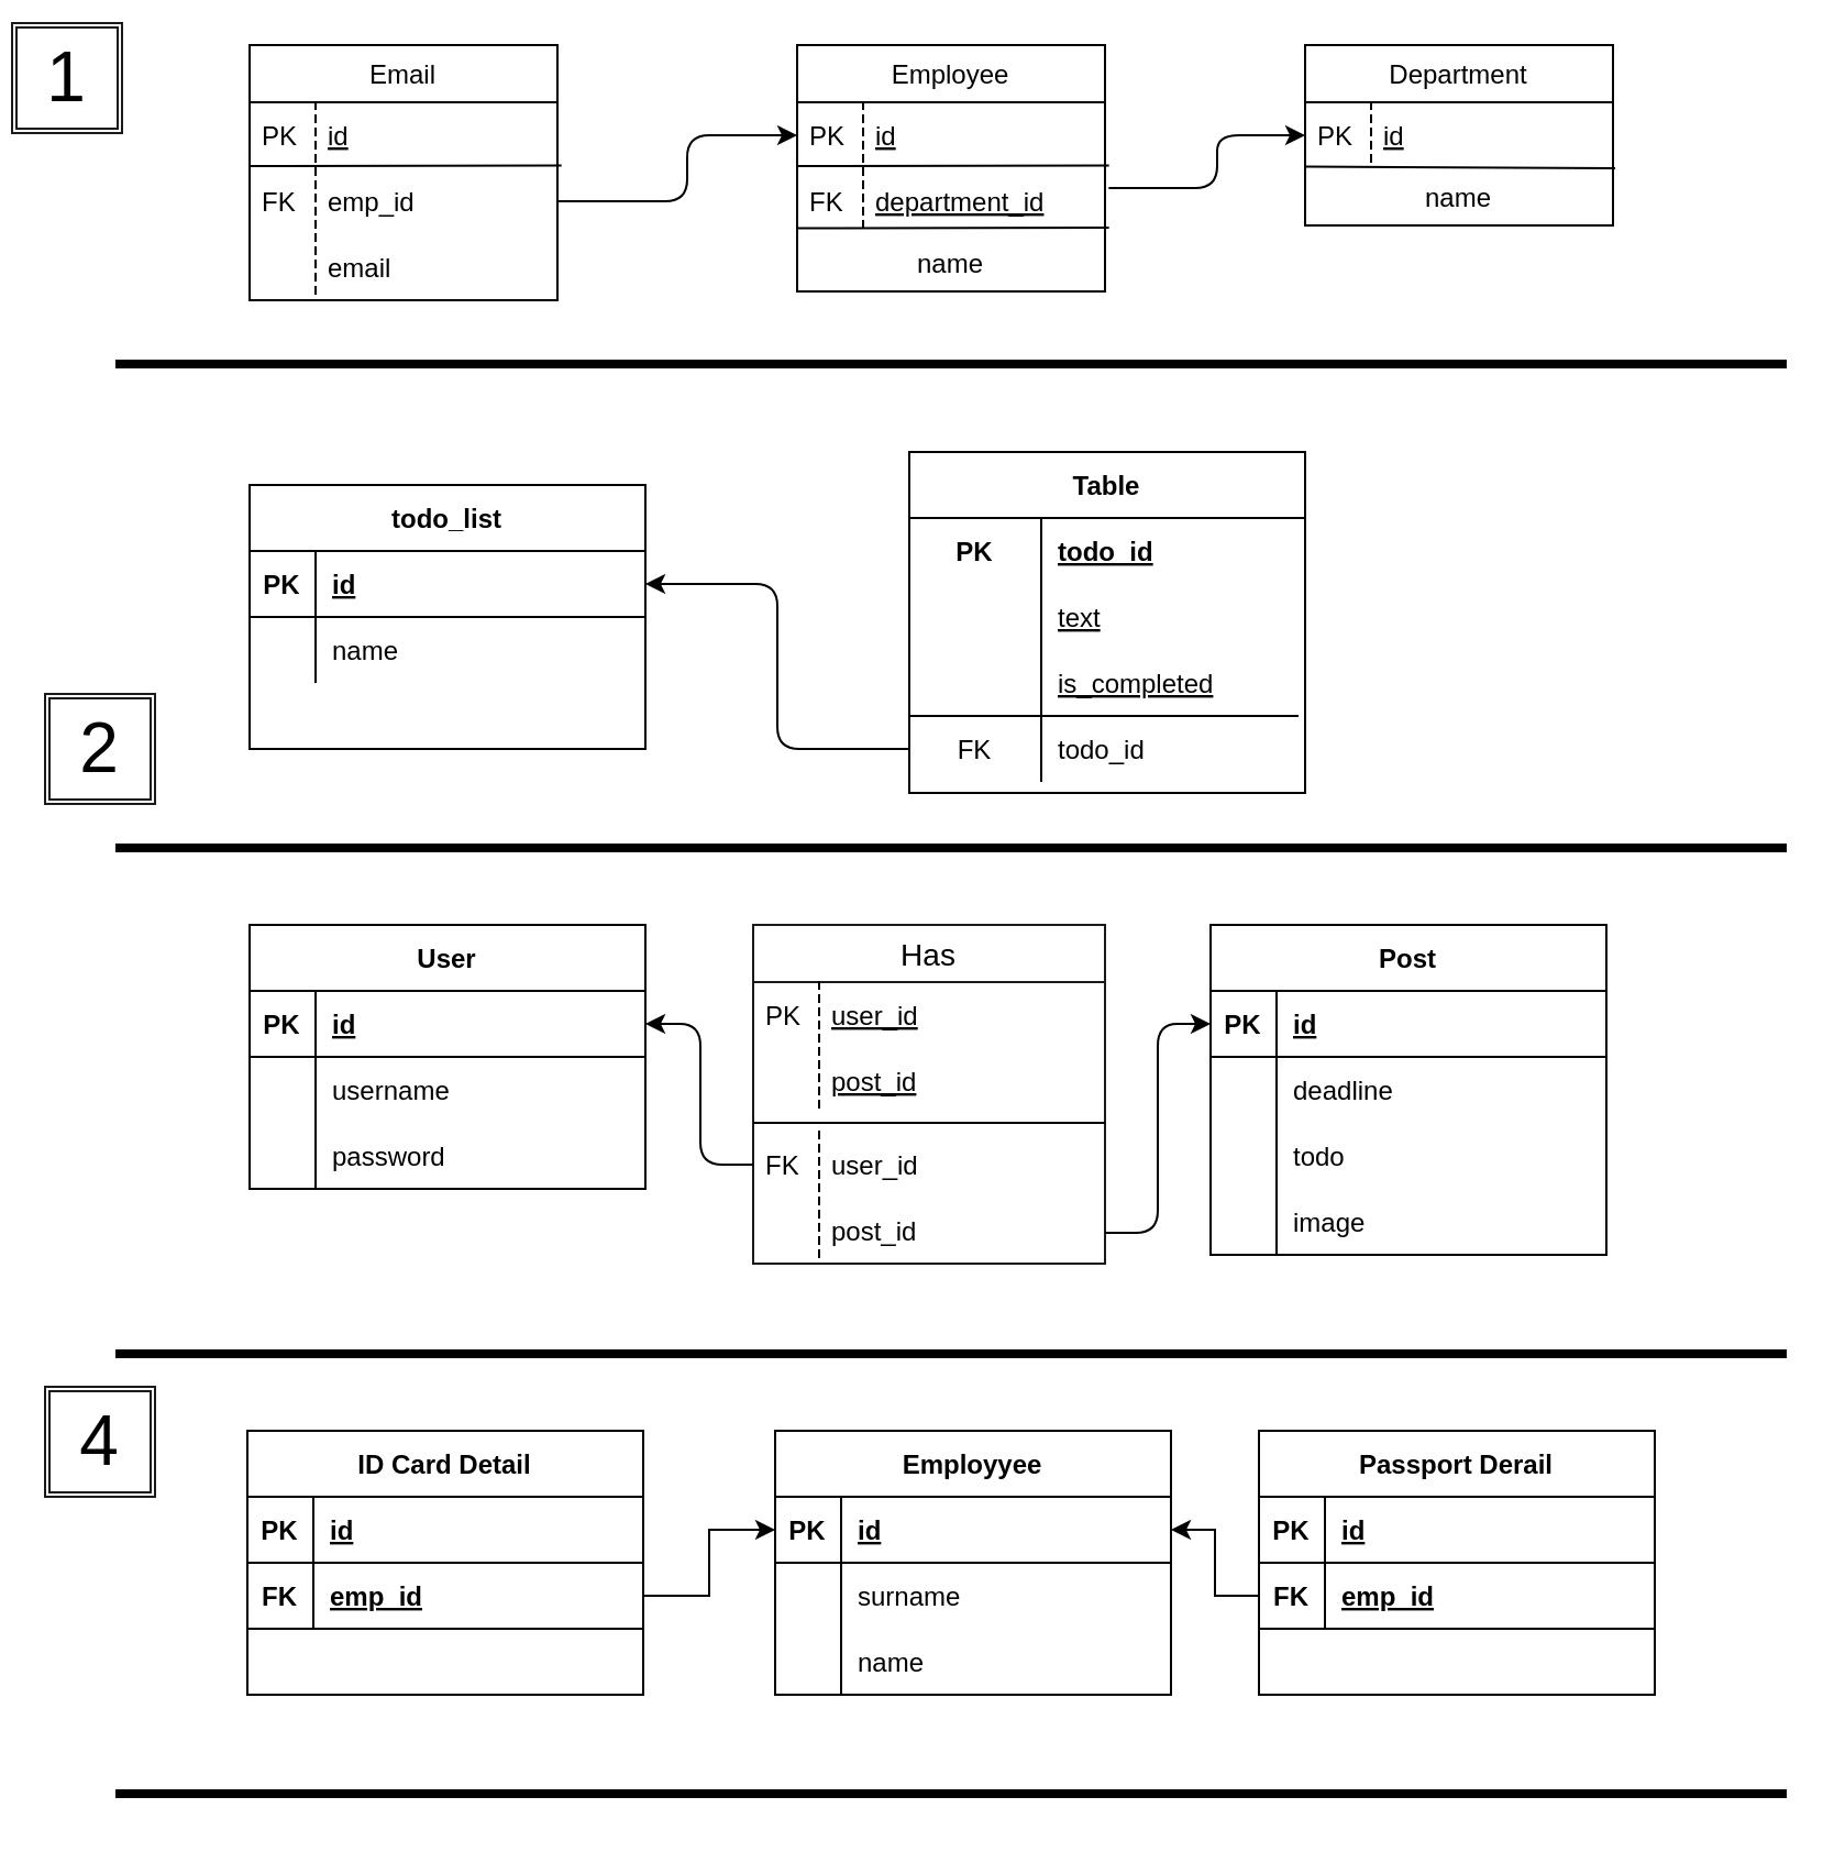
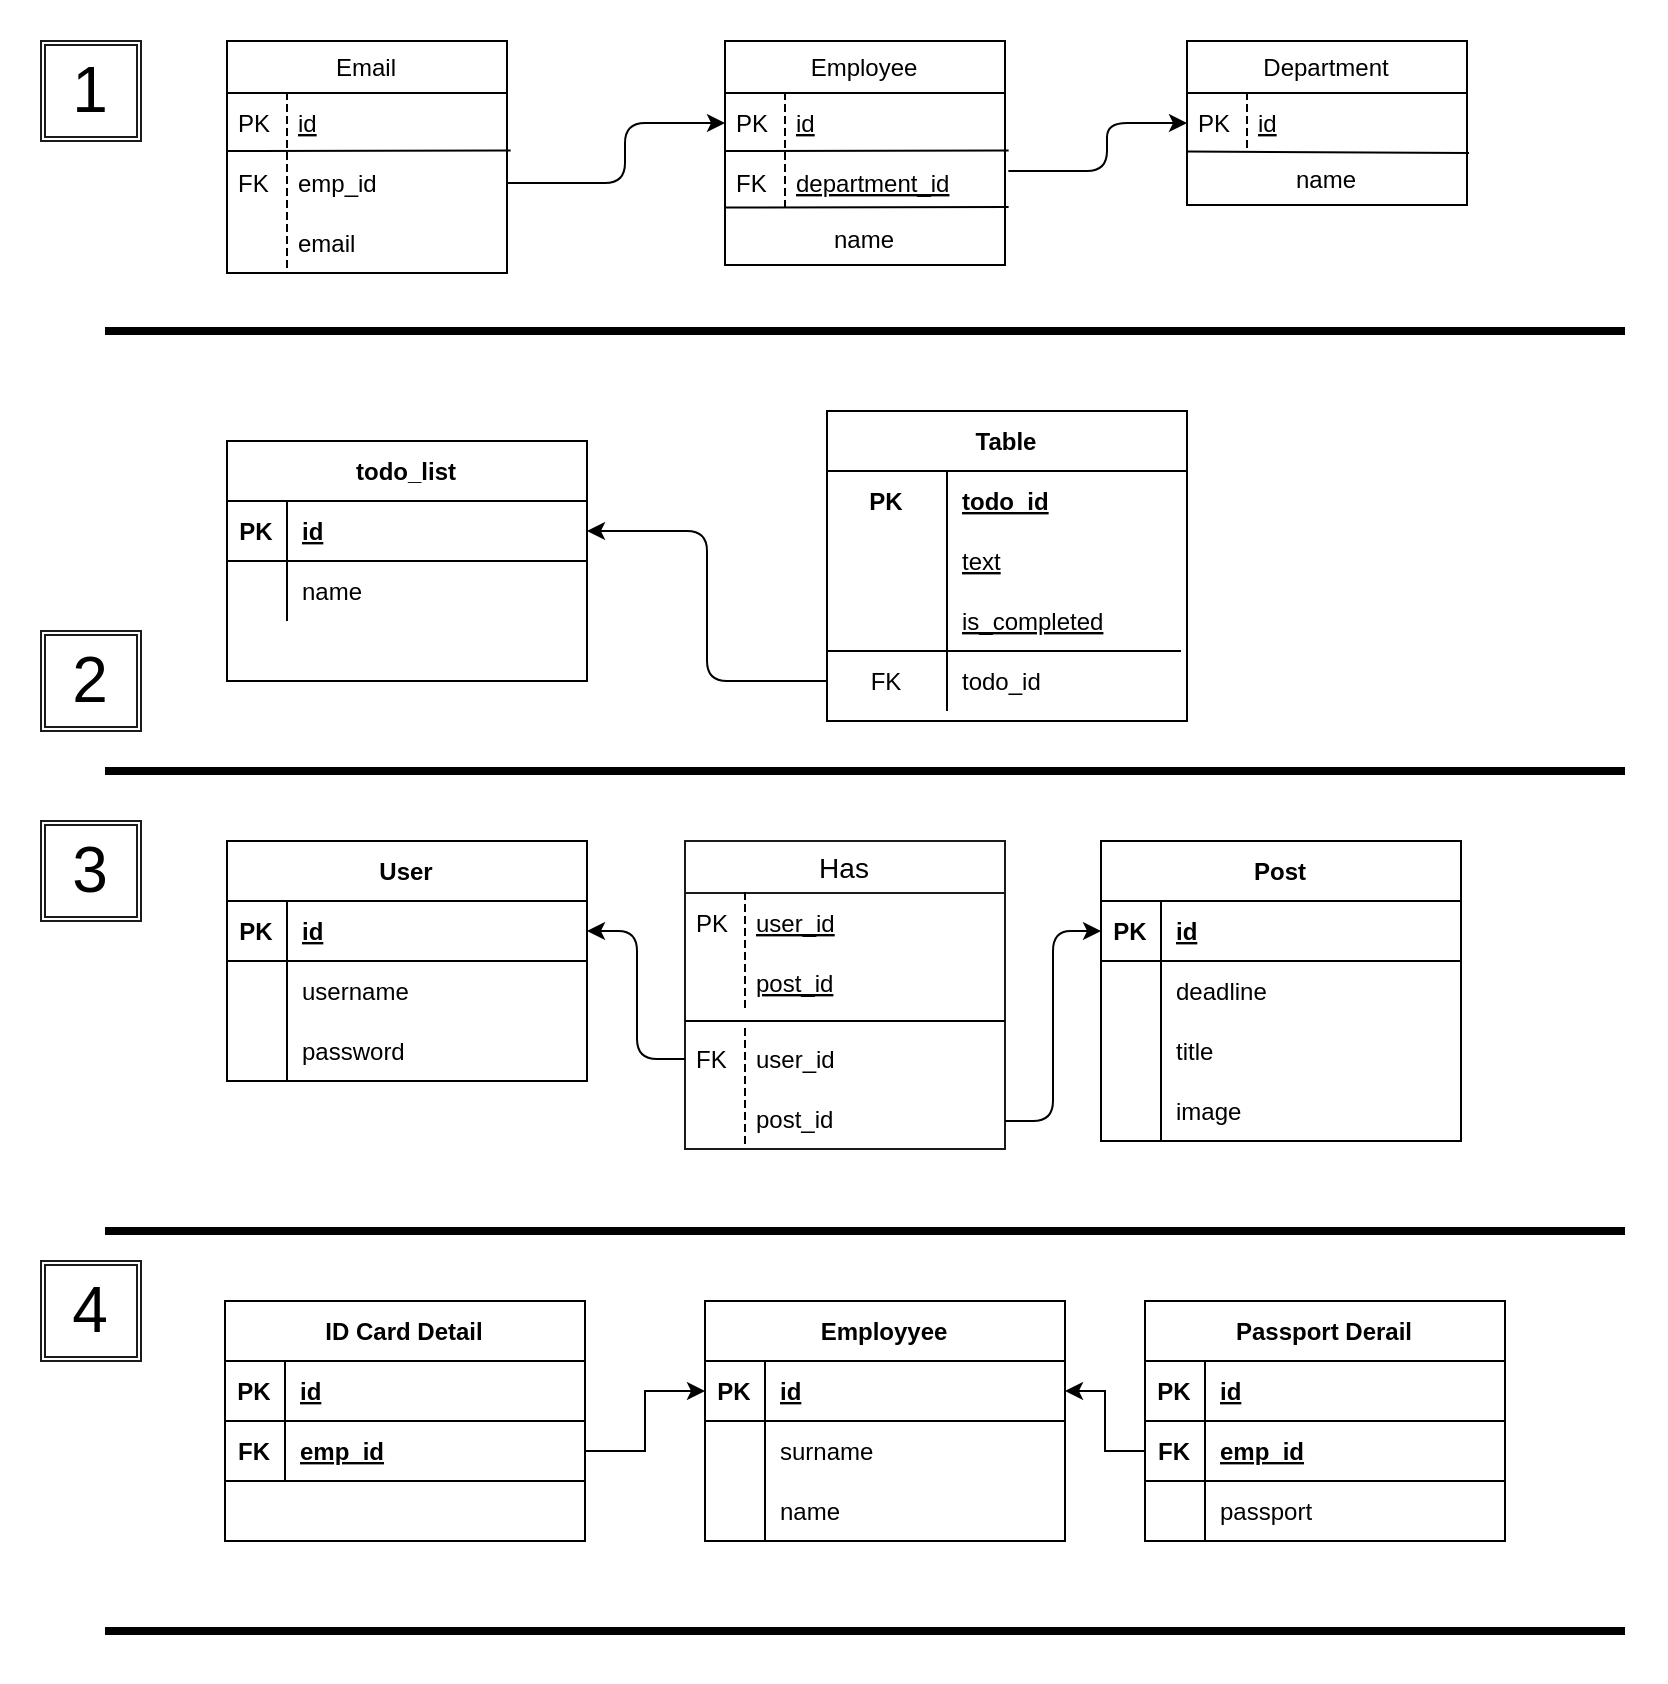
- <mxCell id="119" value="1" style="shape=ext;double=1;whiteSpace=wrap;html=1;aspect=fixed;labelBackgroundColor=none;strokeColor=#1A1A1A;fontColor=#000000;align=center;fontSize=32;" vertex="1" parent="1"><mxGeometry x="5" y="10" width="50" height="50" as="geometry" /></mxCell>
+ <mxCell id="119" value="1" style="shape=ext;double=1;whiteSpace=wrap;html=1;aspect=fixed;labelBackgroundColor=none;strokeColor=#1A1A1A;fontColor=#000000;align=center;fontSize=32;" vertex="1" parent="1"><mxGeometry x="20" y="20" width="50" height="50" as="geometry" /></mxCell>
+ <mxCell id="121" value="3" style="shape=ext;double=1;whiteSpace=wrap;html=1;aspect=fixed;labelBackgroundColor=none;strokeColor=#1A1A1A;fontColor=#000000;align=center;fontSize=32;" vertex="1" parent="1"><mxGeometry x="20" y="410" width="50" height="50" as="geometry" /></mxCell>
- <mxCell id="68" value="todo" style="shape=partialRectangle;connectable=0;fillColor=none;top=0;left=0;bottom=0;right=0;align=left;spacingLeft=6;overflow=hidden;" vertex="1" parent="66"><mxGeometry x="30" width="150" height="30" as="geometry" /></mxCell>
+ <mxCell id="68" value="title" style="shape=partialRectangle;connectable=0;fillColor=none;top=0;left=0;bottom=0;right=0;align=left;spacingLeft=6;overflow=hidden;" vertex="1" parent="66"><mxGeometry x="30" width="150" height="30" as="geometry" /></mxCell>
+ <mxCell id="112" value="passport" style="shape=partialRectangle;connectable=0;fillColor=none;top=0;left=0;bottom=0;right=0;align=left;spacingLeft=6;overflow=hidden;" vertex="1" parent="110"><mxGeometry x="30" width="150" height="30" as="geometry" /></mxCell>
